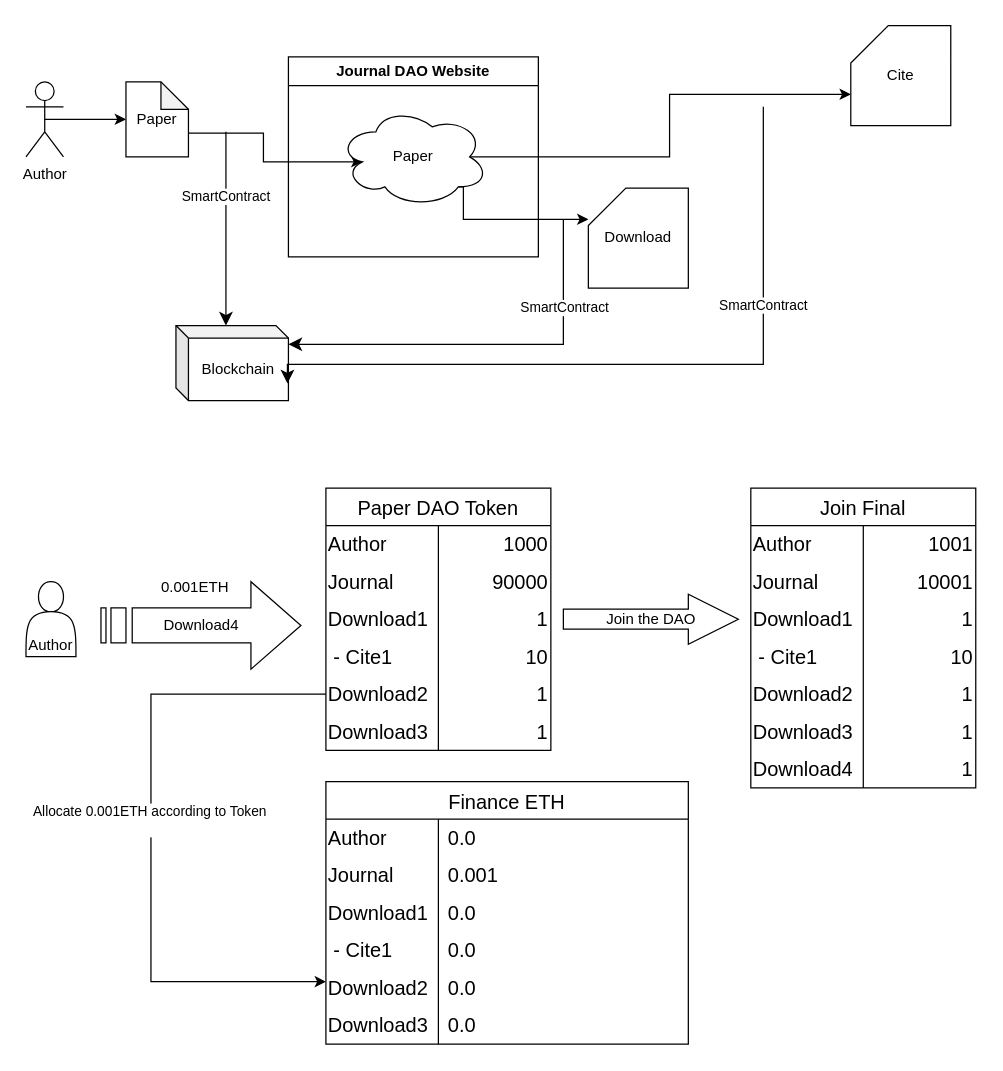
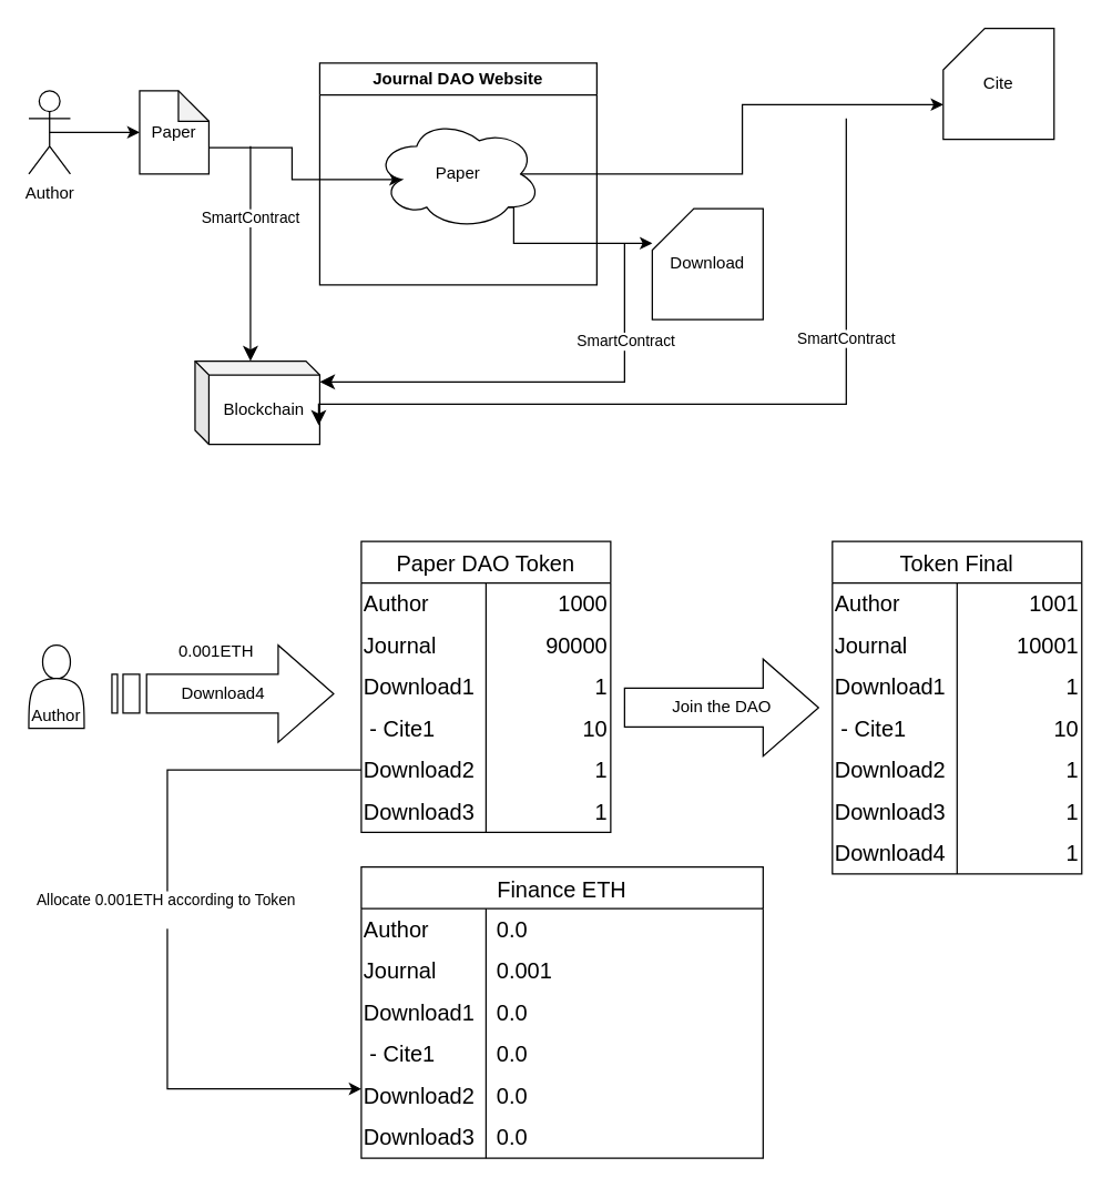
- <mxCell id="40" value="Join Final" style="shape=table;startSize=30;container=1;collapsible=0;childLayout=tableLayout;fixedRows=1;rowLines=0;fontStyle=0;strokeColor=default;fontSize=16;" vertex="1" parent="1"><mxGeometry x="600" y="390" width="180" height="240" as="geometry" /></mxCell>
+ <mxCell id="40" value="Token Final" style="shape=table;startSize=30;container=1;collapsible=0;childLayout=tableLayout;fixedRows=1;rowLines=0;fontStyle=0;strokeColor=default;fontSize=16;" vertex="1" parent="1"><mxGeometry x="600" y="390" width="180" height="240" as="geometry" /></mxCell>
- <mxCell id="84" value="Join the DAO" style="html=1;shadow=0;dashed=0;align=center;verticalAlign=middle;shape=mxgraph.arrows2.arrow;dy=0.6;dx=40;notch=0;" vertex="1" parent="1"><mxGeometry x="450" y="475" width="140" height="40" as="geometry" /></mxCell>
+ <mxCell id="84" value="Join the DAO" style="html=1;shadow=0;dashed=0;align=center;verticalAlign=middle;shape=mxgraph.arrows2.arrow;dy=0.6;dx=40;notch=0;" vertex="1" parent="1"><mxGeometry x="450" y="475" width="140" height="70" as="geometry" /></mxCell>
